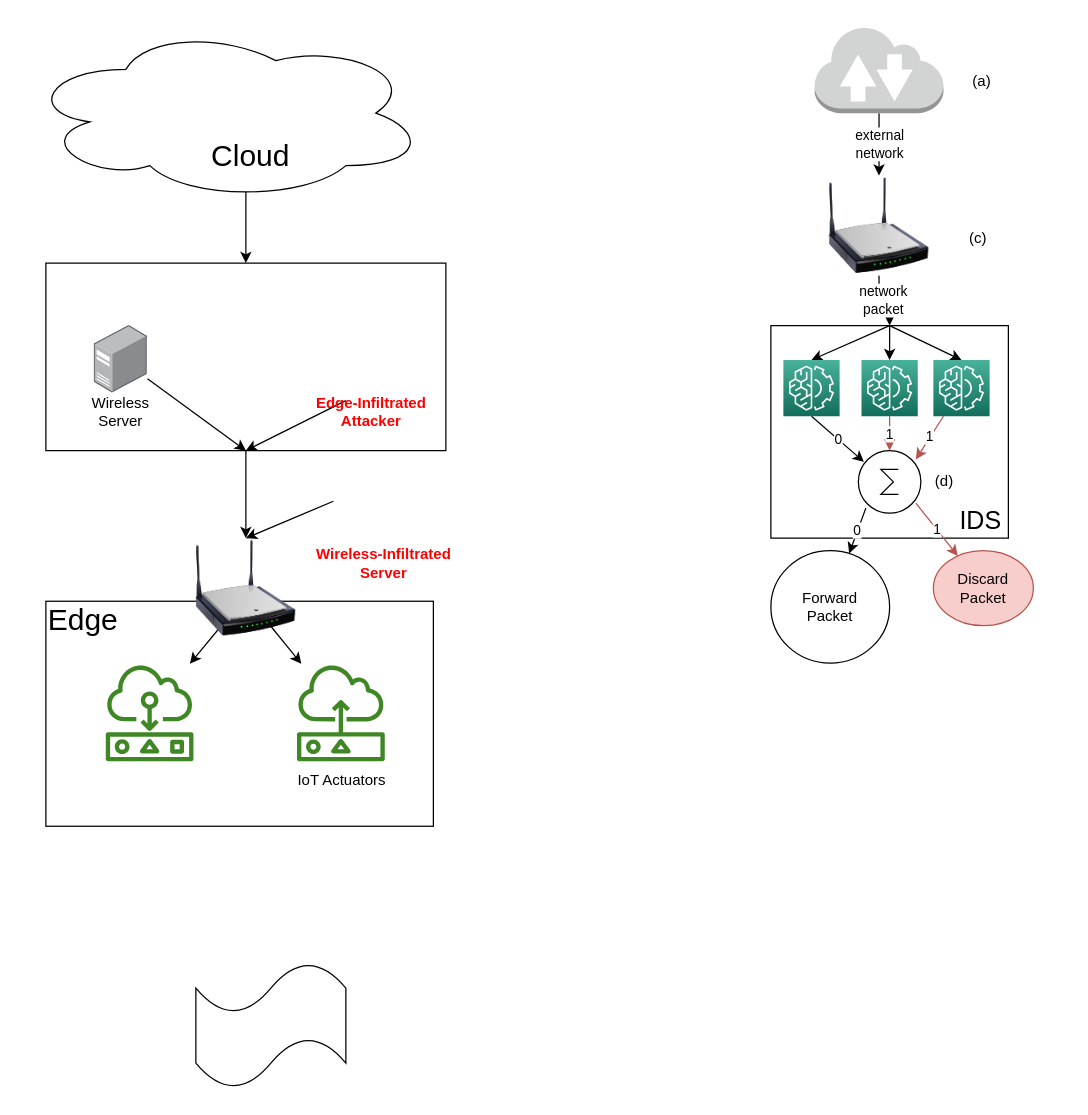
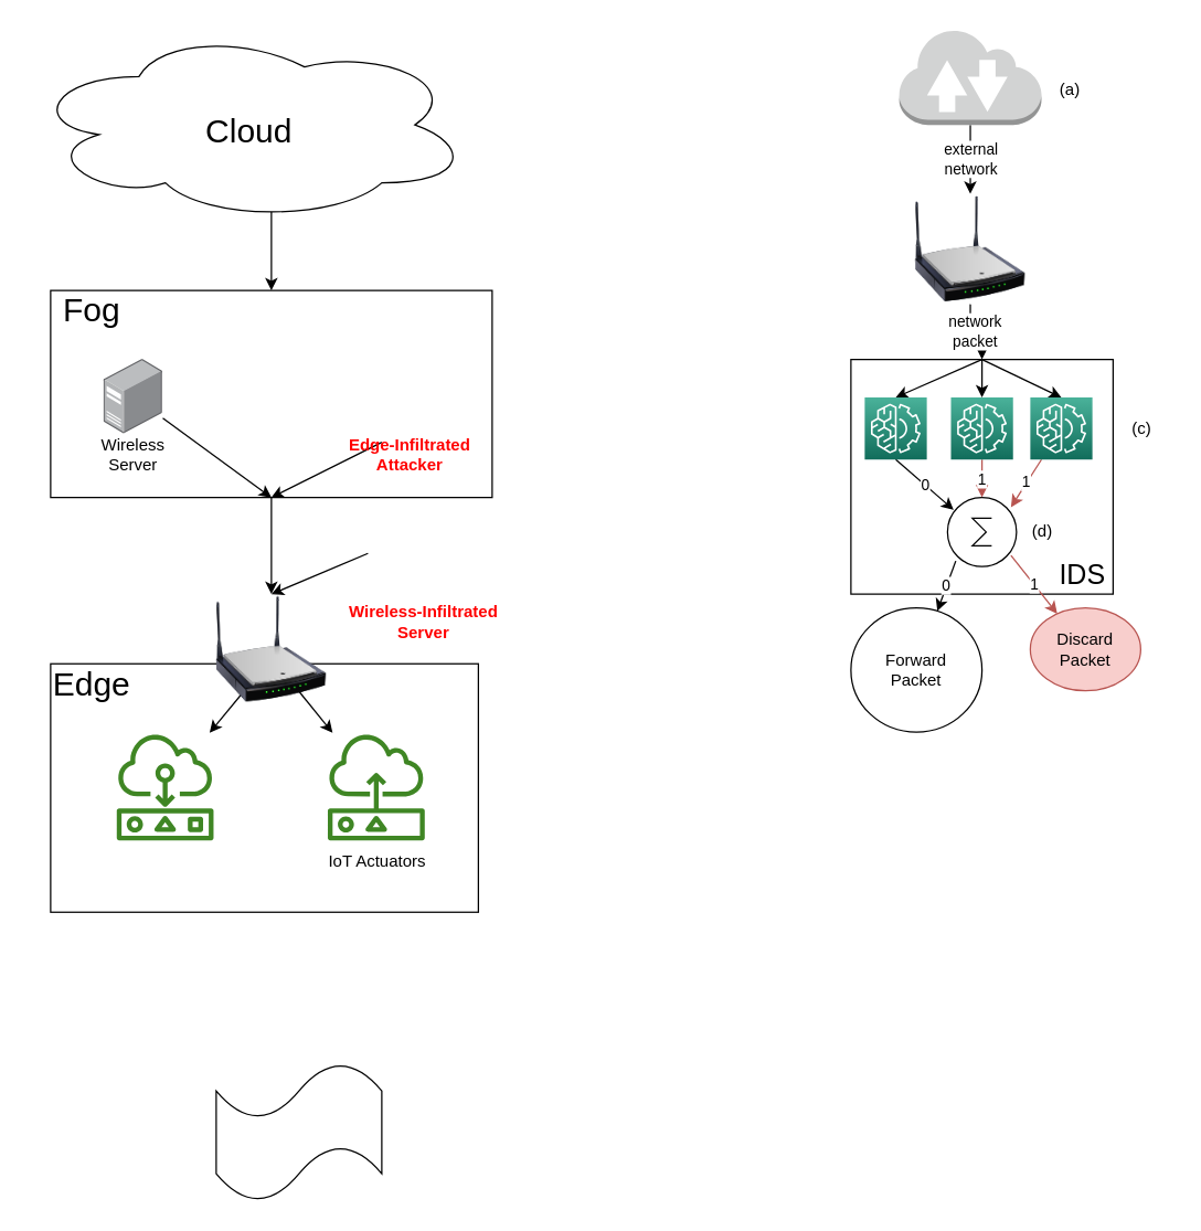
- <mxCell id="22" value="(a)" style="text;html=1;strokeColor=none;fillColor=none;align=center;verticalAlign=middle;whiteSpace=wrap;rounded=0;fontSize=12;" vertex="1" parent="1"><mxGeometry x="764.06" y="50" width="41.94" height="30" as="geometry" /></mxCell>
+ <mxCell id="22" value="(a)" style="text;html=1;strokeColor=none;fillColor=none;align=center;verticalAlign=middle;whiteSpace=wrap;rounded=0;fontSize=12;" vertex="1" parent="1"><mxGeometry x="754.06" y="50" width="41.94" height="30" as="geometry" /></mxCell>
- <mxCell id="47" value="&lt;font style=&quot;font-size: 24px;&quot;&gt;Cloud&lt;/font&gt;" style="text;html=1;strokeColor=none;fillColor=none;align=center;verticalAlign=middle;whiteSpace=wrap;rounded=0;fontSize=24;" vertex="1" parent="1"><mxGeometry x="170" y="110" width="60" height="30" as="geometry" /></mxCell>
+ <mxCell id="47" value="&lt;font style=&quot;font-size: 24px;&quot;&gt;Cloud&lt;/font&gt;" style="text;html=1;strokeColor=none;fillColor=none;align=center;verticalAlign=middle;whiteSpace=wrap;rounded=0;fontSize=24;" vertex="1" parent="1"><mxGeometry x="150" y="80" width="60" height="30" as="geometry" /></mxCell>
- <mxCell id="23" value="(c)" style="text;html=1;strokeColor=none;fillColor=none;align=center;verticalAlign=middle;whiteSpace=wrap;rounded=0;fontSize=12;" vertex="1" parent="1"><mxGeometry x="761" y="175" width="41.94" height="30" as="geometry" /></mxCell>
+ <mxCell id="23" value="(c)" style="text;html=1;strokeColor=none;fillColor=none;align=center;verticalAlign=middle;whiteSpace=wrap;rounded=0;fontSize=12;" vertex="1" parent="1"><mxGeometry x="806" y="295" width="41.94" height="30" as="geometry" /></mxCell>
+ <mxCell id="37" value="&lt;font style=&quot;font-size: 24px;&quot;&gt;Fog&lt;/font&gt;" style="text;html=1;strokeColor=none;fillColor=none;align=center;verticalAlign=middle;whiteSpace=wrap;rounded=0;fontSize=24;" vertex="1" parent="1"><mxGeometry x="36" y="210" width="60" height="30" as="geometry" /></mxCell>
